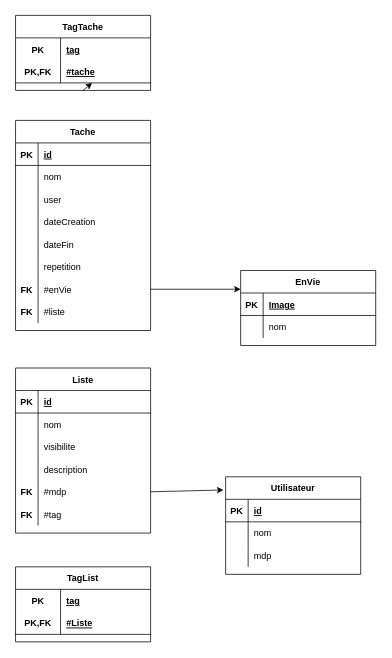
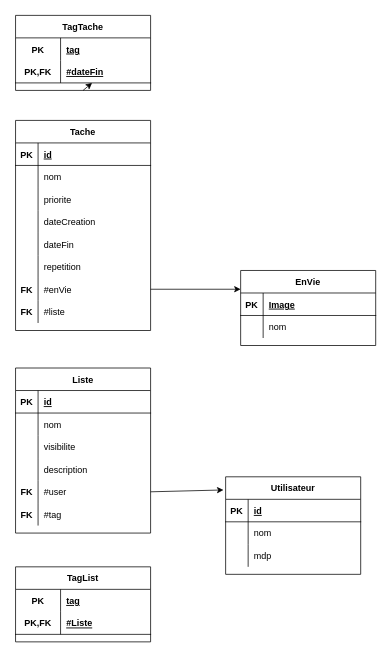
- <mxCell id="8" value="#tache" style="shape=partialRectangle;connectable=0;fillColor=none;top=0;left=0;bottom=0;right=0;align=left;spacingLeft=6;fontStyle=5;overflow=hidden;" vertex="1" parent="6"><mxGeometry x="60" width="120" height="30" as="geometry"><mxRectangle width="120" height="30" as="alternateBounds" /></mxGeometry></mxCell>
+ <mxCell id="8" value="#dateFin" style="shape=partialRectangle;connectable=0;fillColor=none;top=0;left=0;bottom=0;right=0;align=left;spacingLeft=6;fontStyle=5;overflow=hidden;" vertex="1" parent="6"><mxGeometry x="60" width="120" height="30" as="geometry"><mxRectangle width="120" height="30" as="alternateBounds" /></mxGeometry></mxCell>
- <mxCell id="18" value="user" style="shape=partialRectangle;connectable=0;fillColor=none;top=0;left=0;bottom=0;right=0;align=left;spacingLeft=6;overflow=hidden;" vertex="1" parent="16"><mxGeometry x="30" width="150" height="30" as="geometry"><mxRectangle width="150" height="30" as="alternateBounds" /></mxGeometry></mxCell>
+ <mxCell id="18" value="priorite" style="shape=partialRectangle;connectable=0;fillColor=none;top=0;left=0;bottom=0;right=0;align=left;spacingLeft=6;overflow=hidden;" vertex="1" parent="16"><mxGeometry x="30" width="150" height="30" as="geometry"><mxRectangle width="150" height="30" as="alternateBounds" /></mxGeometry></mxCell>
- <mxCell id="63" value="#mdp" style="shape=partialRectangle;connectable=0;fillColor=none;top=0;left=0;bottom=0;right=0;align=left;spacingLeft=6;overflow=hidden;" vertex="1" parent="61"><mxGeometry x="30" width="150" height="30" as="geometry"><mxRectangle width="150" height="30" as="alternateBounds" /></mxGeometry></mxCell>
+ <mxCell id="63" value="#user" style="shape=partialRectangle;connectable=0;fillColor=none;top=0;left=0;bottom=0;right=0;align=left;spacingLeft=6;overflow=hidden;" vertex="1" parent="61"><mxGeometry x="30" width="150" height="30" as="geometry"><mxRectangle width="150" height="30" as="alternateBounds" /></mxGeometry></mxCell>
